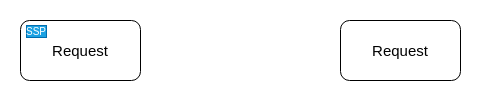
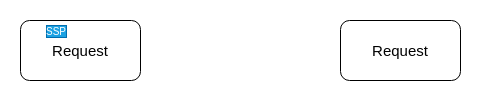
- <mxCell id="4" value="SSP" style="text;html=1;strokeColor=#006EAF;fillColor=#1ba1e2;align=center;verticalAlign=middle;whiteSpace=wrap;rounded=0;fontColor=#ffffff;fontSize=10;" vertex="1" parent="1"><mxGeometry x="26" y="25" width="20" height="12" as="geometry" /></mxCell>
+ <mxCell id="4" value="SSP" style="text;html=1;strokeColor=#006EAF;fillColor=#1ba1e2;align=center;verticalAlign=middle;whiteSpace=wrap;rounded=0;fontColor=#ffffff;fontSize=10;" vertex="1" parent="1"><mxGeometry x="46" y="25" width="20" height="12" as="geometry" /></mxCell>
